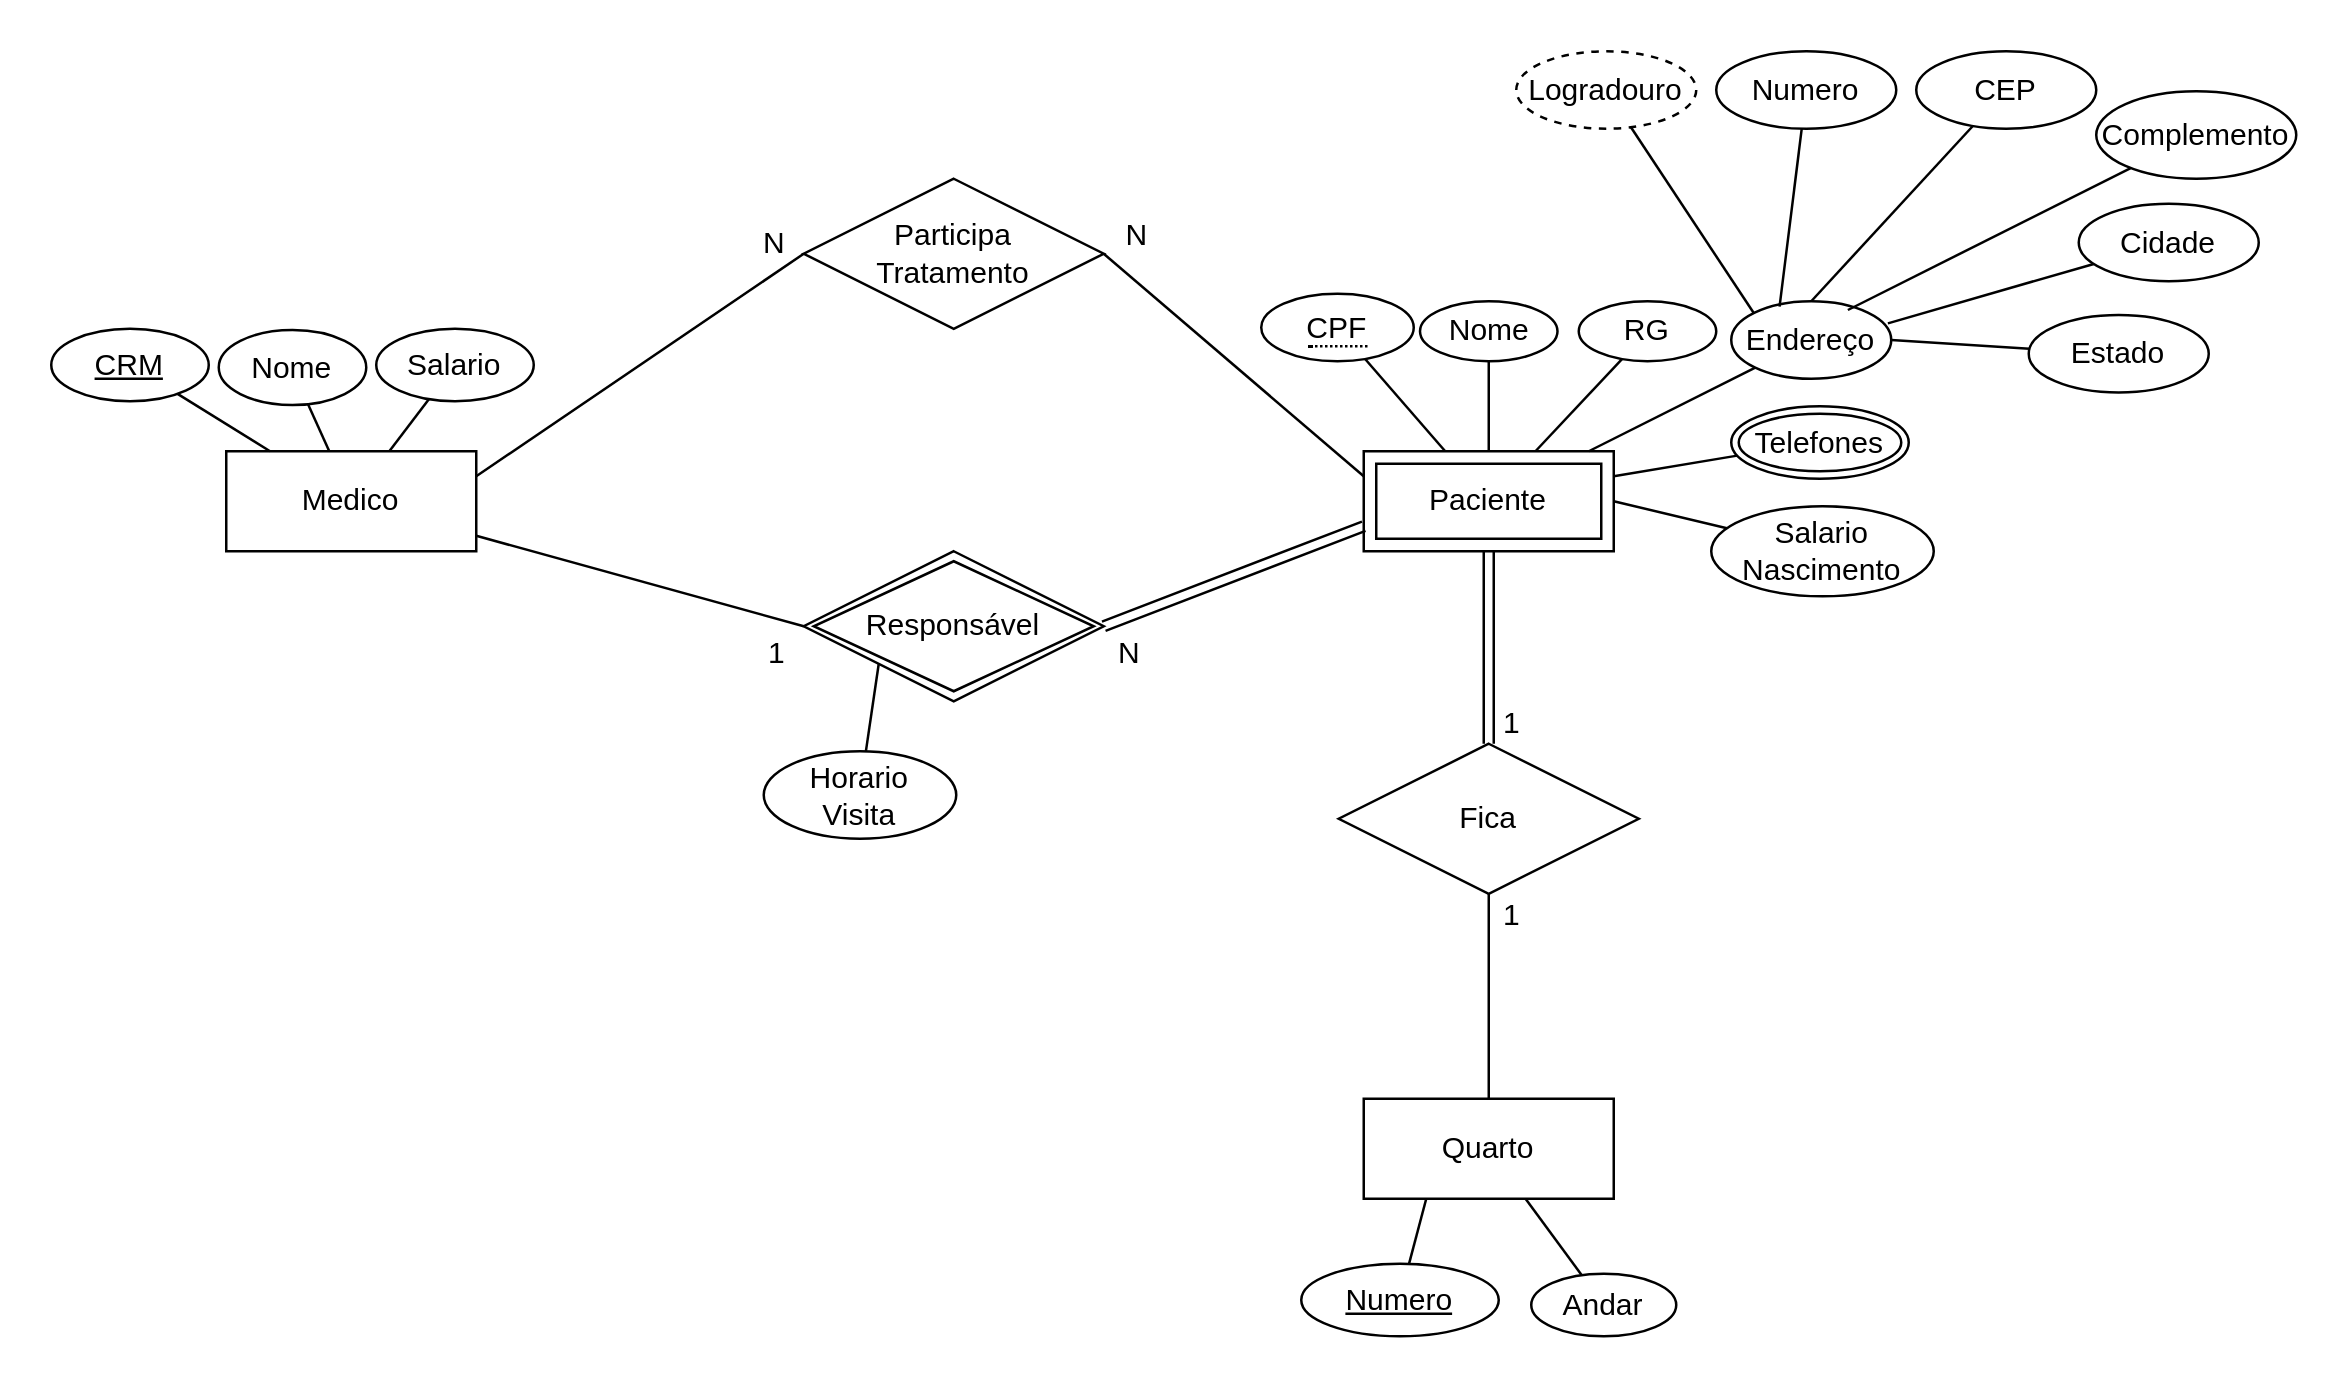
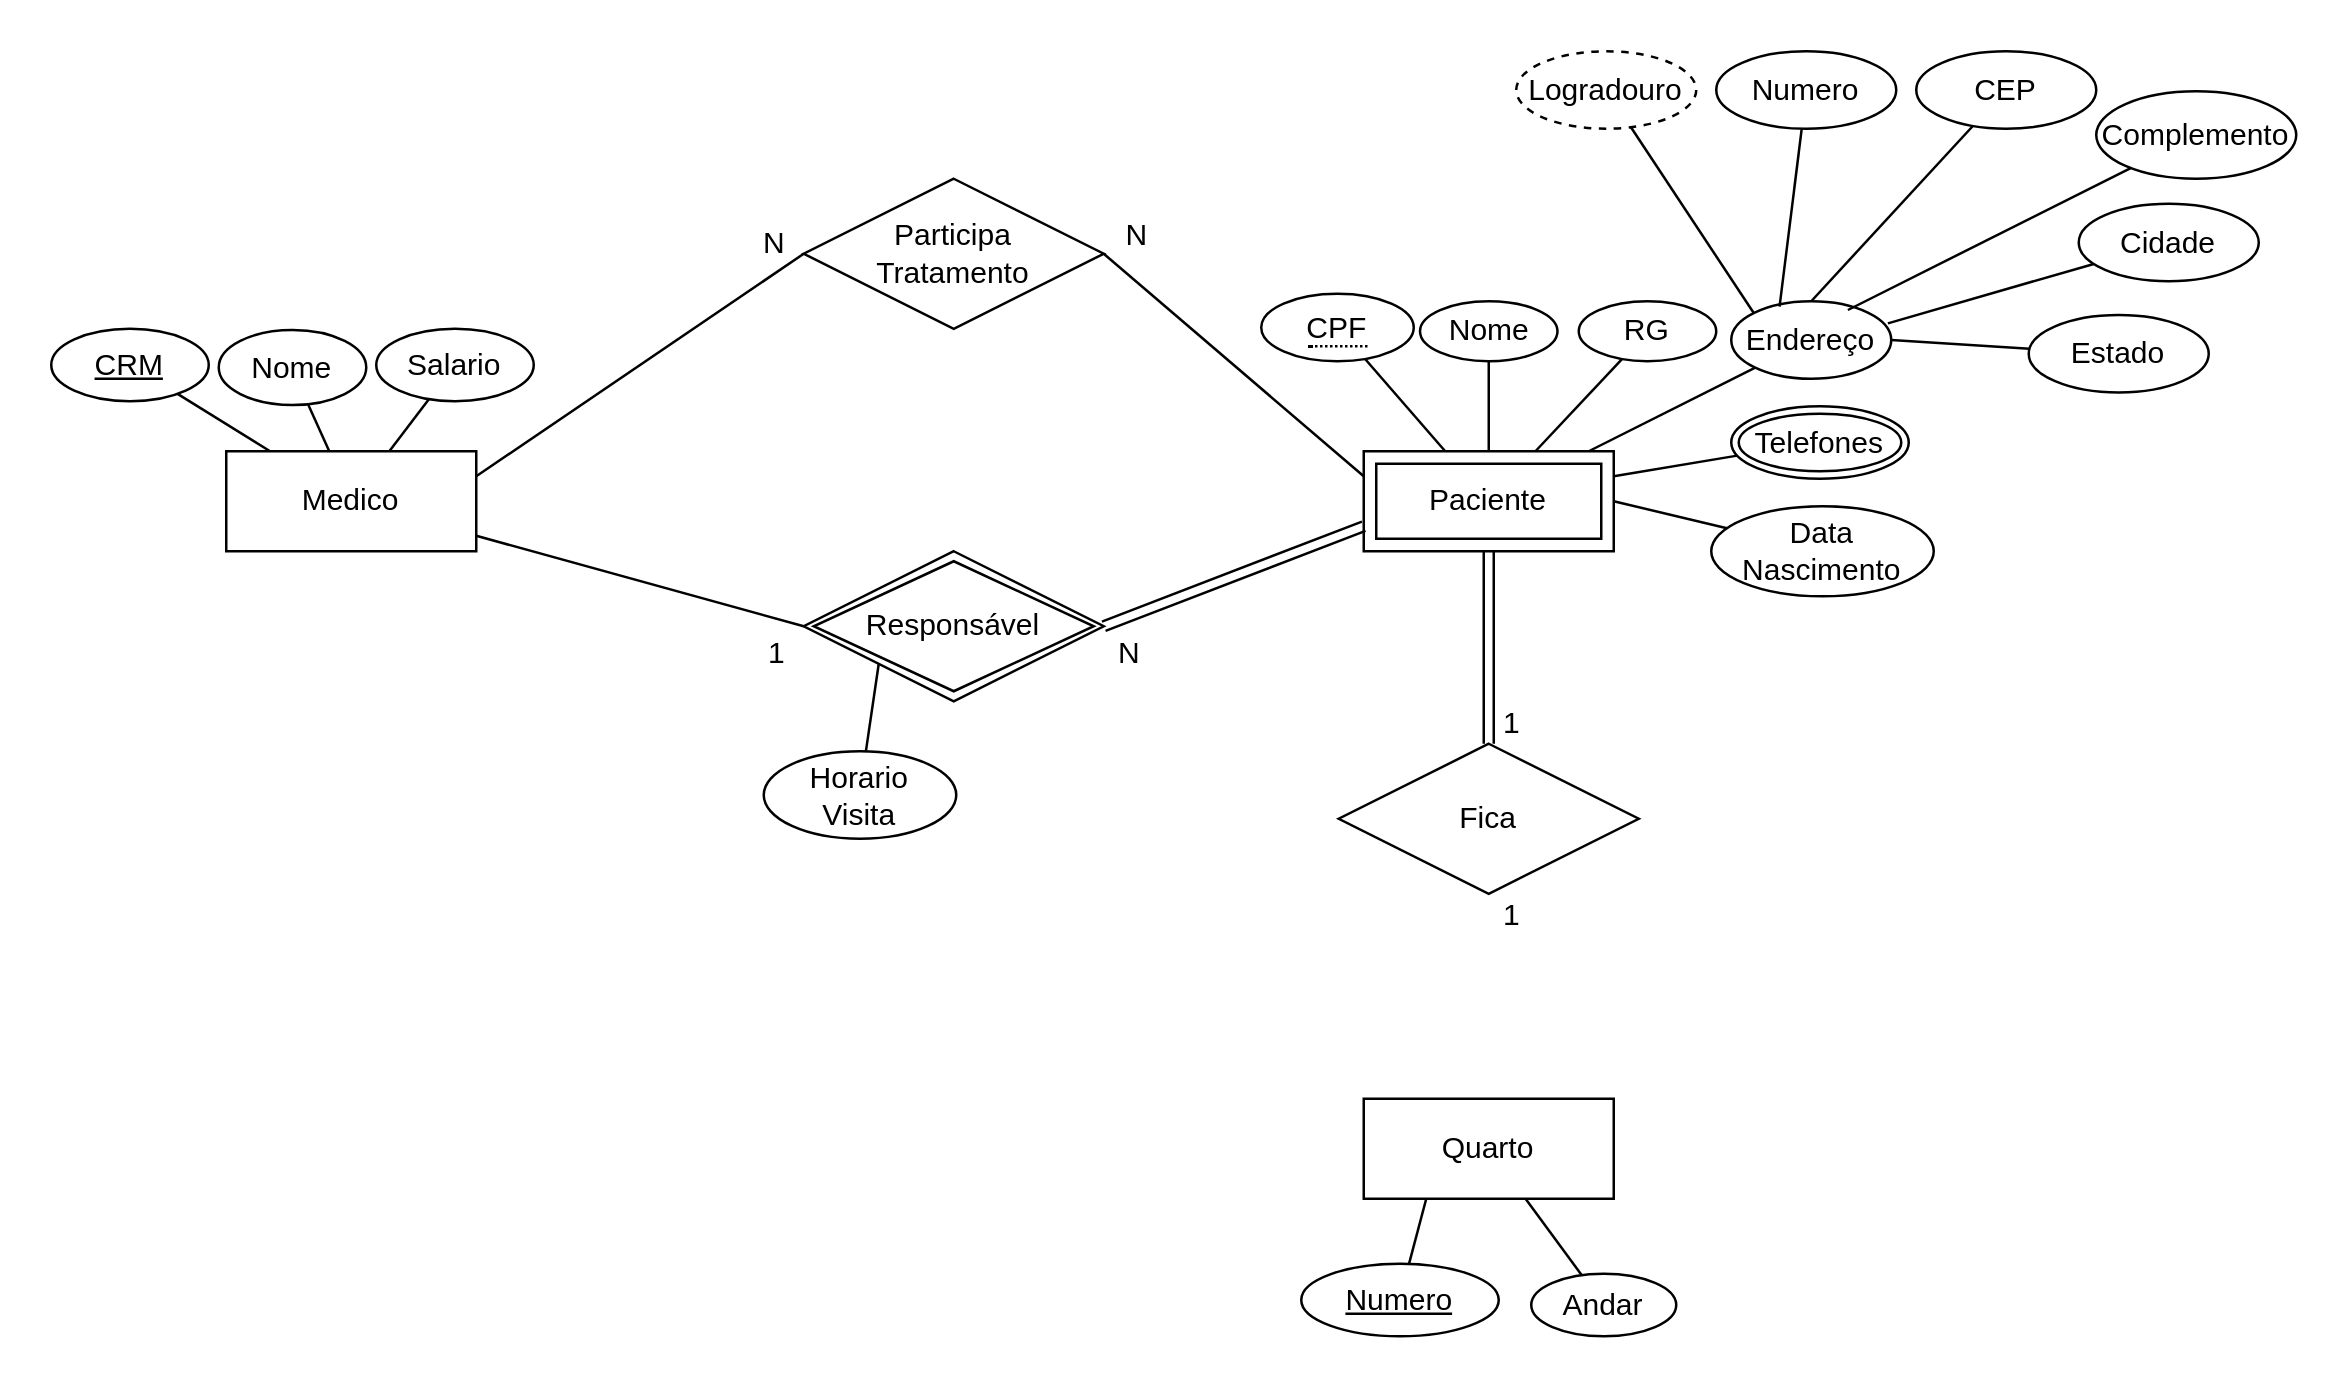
- <mxCell id="37" value="Salario&lt;br&gt;Nascimento" style="ellipse;whiteSpace=wrap;html=1;align=center;" vertex="1" parent="1"><mxGeometry x="684" y="202" width="89" height="36" as="geometry" /></mxCell>
+ <mxCell id="37" value="Data&lt;br&gt;Nascimento" style="ellipse;whiteSpace=wrap;html=1;align=center;" vertex="1" parent="1"><mxGeometry x="684" y="202" width="89" height="36" as="geometry" /></mxCell>
- <mxCell id="49" style="edgeStyle=none;rounded=0;orthogonalLoop=1;jettySize=auto;html=1;entryX=0.5;entryY=0;entryDx=0;entryDy=0;endArrow=none;endFill=0;" edge="1" parent="1" source="50" target="44"><mxGeometry relative="1" as="geometry" /></mxCell>
